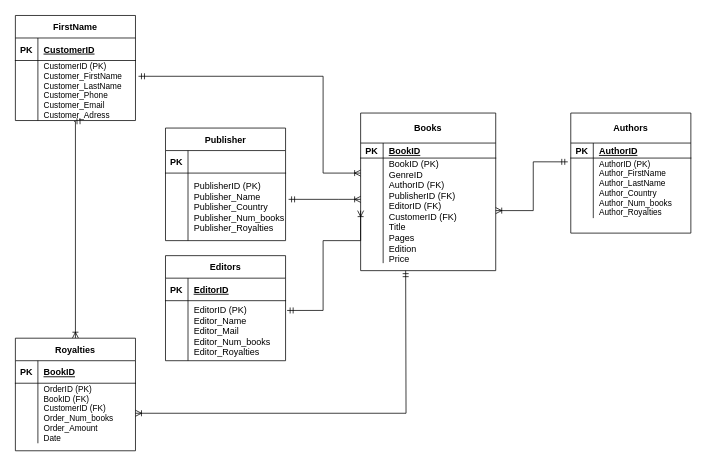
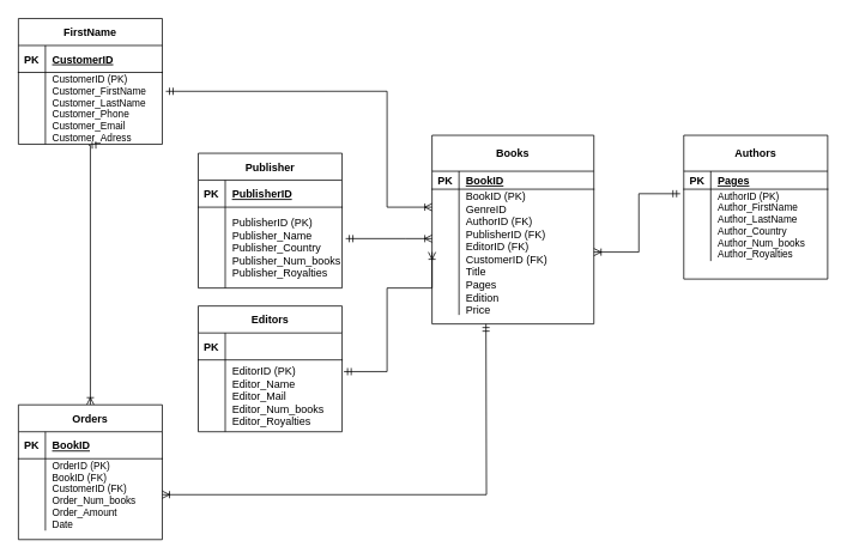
- <mxCell id="43" value="AuthorID" style="shape=partialRectangle;overflow=hidden;connectable=0;fillColor=none;top=0;left=0;bottom=0;right=0;align=left;spacingLeft=6;fontStyle=5;" parent="41" vertex="1"><mxGeometry x="30" width="130" height="20" as="geometry"><mxRectangle width="130" height="20" as="alternateBounds" /></mxGeometry></mxCell>
+ <mxCell id="43" value="Pages" style="shape=partialRectangle;overflow=hidden;connectable=0;fillColor=none;top=0;left=0;bottom=0;right=0;align=left;spacingLeft=6;fontStyle=5;" parent="41" vertex="1"><mxGeometry x="30" width="130" height="20" as="geometry"><mxRectangle width="130" height="20" as="alternateBounds" /></mxGeometry></mxCell>
+ <mxCell id="5" value="PublisherID" style="shape=partialRectangle;overflow=hidden;connectable=0;fillColor=none;top=0;left=0;bottom=0;right=0;align=left;spacingLeft=6;fontStyle=5;" parent="3" vertex="1"><mxGeometry x="30" width="130" height="30" as="geometry"><mxRectangle width="130" height="30" as="alternateBounds" /></mxGeometry></mxCell>
- <mxCell id="36" value="EditorID" style="shape=partialRectangle;overflow=hidden;connectable=0;fillColor=none;top=0;left=0;bottom=0;right=0;align=left;spacingLeft=6;fontStyle=5;" parent="34" vertex="1"><mxGeometry x="30" width="130" height="30" as="geometry"><mxRectangle width="130" height="30" as="alternateBounds" /></mxGeometry></mxCell>
- <mxCell id="19" value="Royalties" style="shape=table;startSize=30;container=1;collapsible=1;childLayout=tableLayout;fixedRows=1;rowLines=0;fontStyle=1;align=center;resizeLast=1;" parent="1" vertex="1"><mxGeometry x="20" y="450" width="160" height="150" as="geometry" /></mxCell>
+ <mxCell id="19" value="Orders" style="shape=table;startSize=30;container=1;collapsible=1;childLayout=tableLayout;fixedRows=1;rowLines=0;fontStyle=1;align=center;resizeLast=1;" parent="1" vertex="1"><mxGeometry x="20" y="450" width="160" height="150" as="geometry" /></mxCell>
